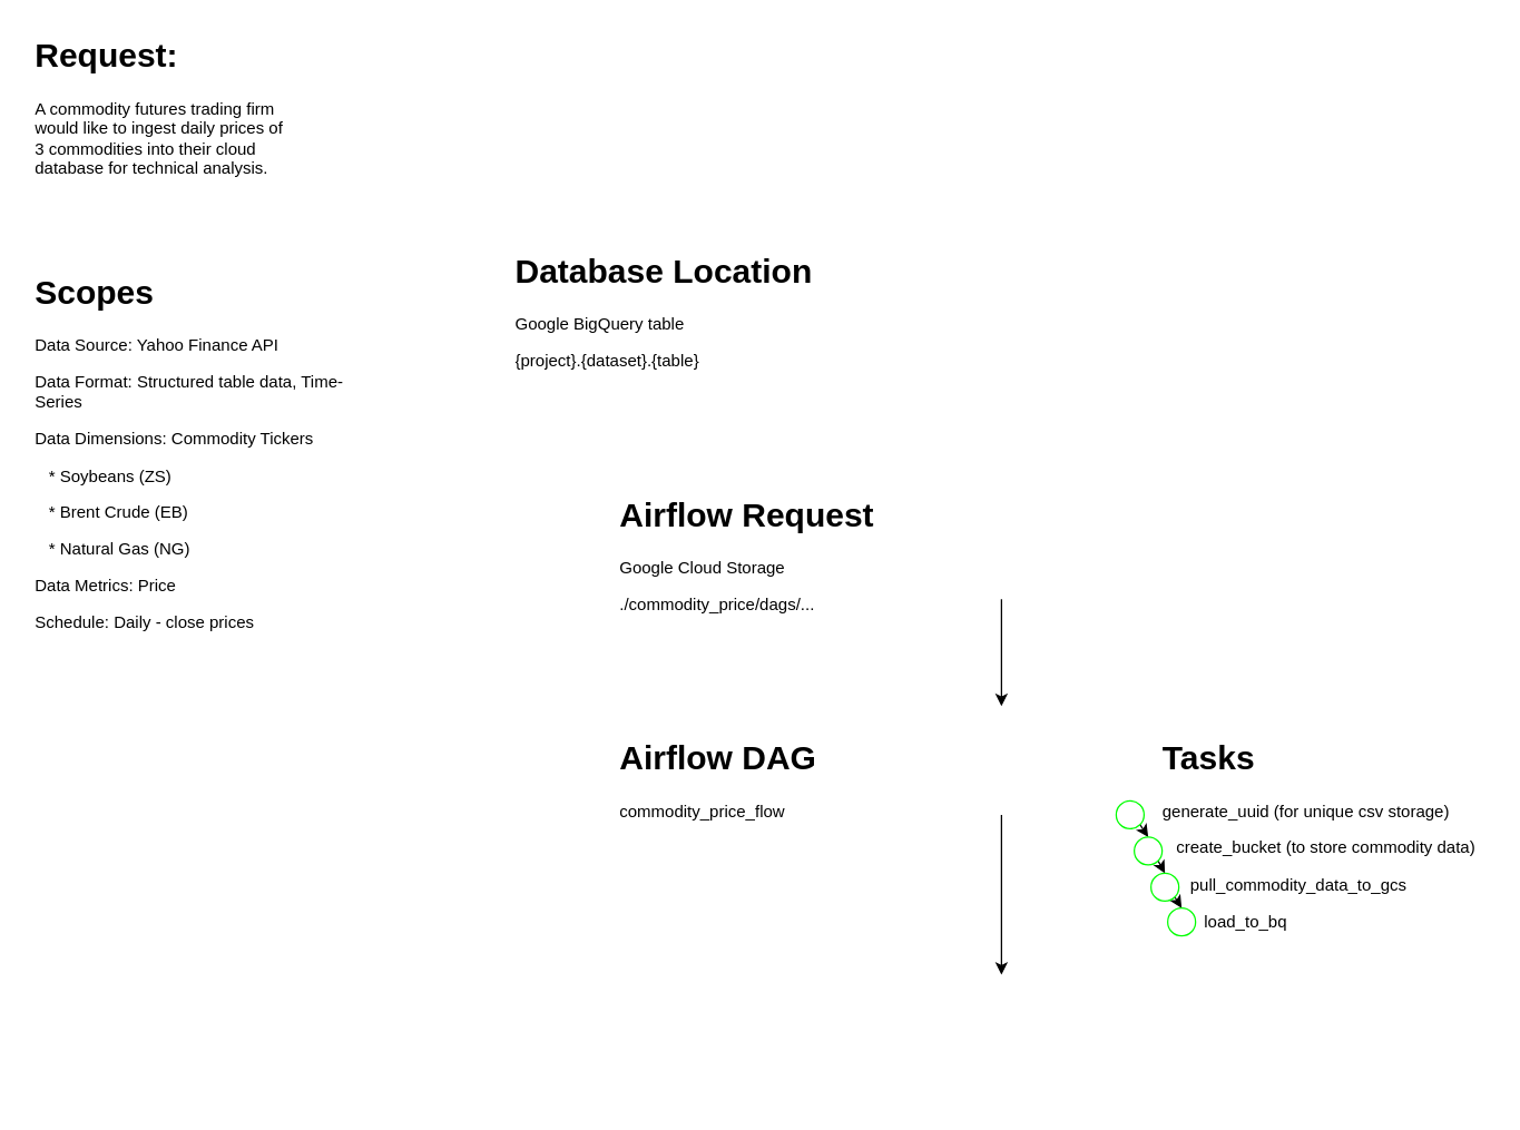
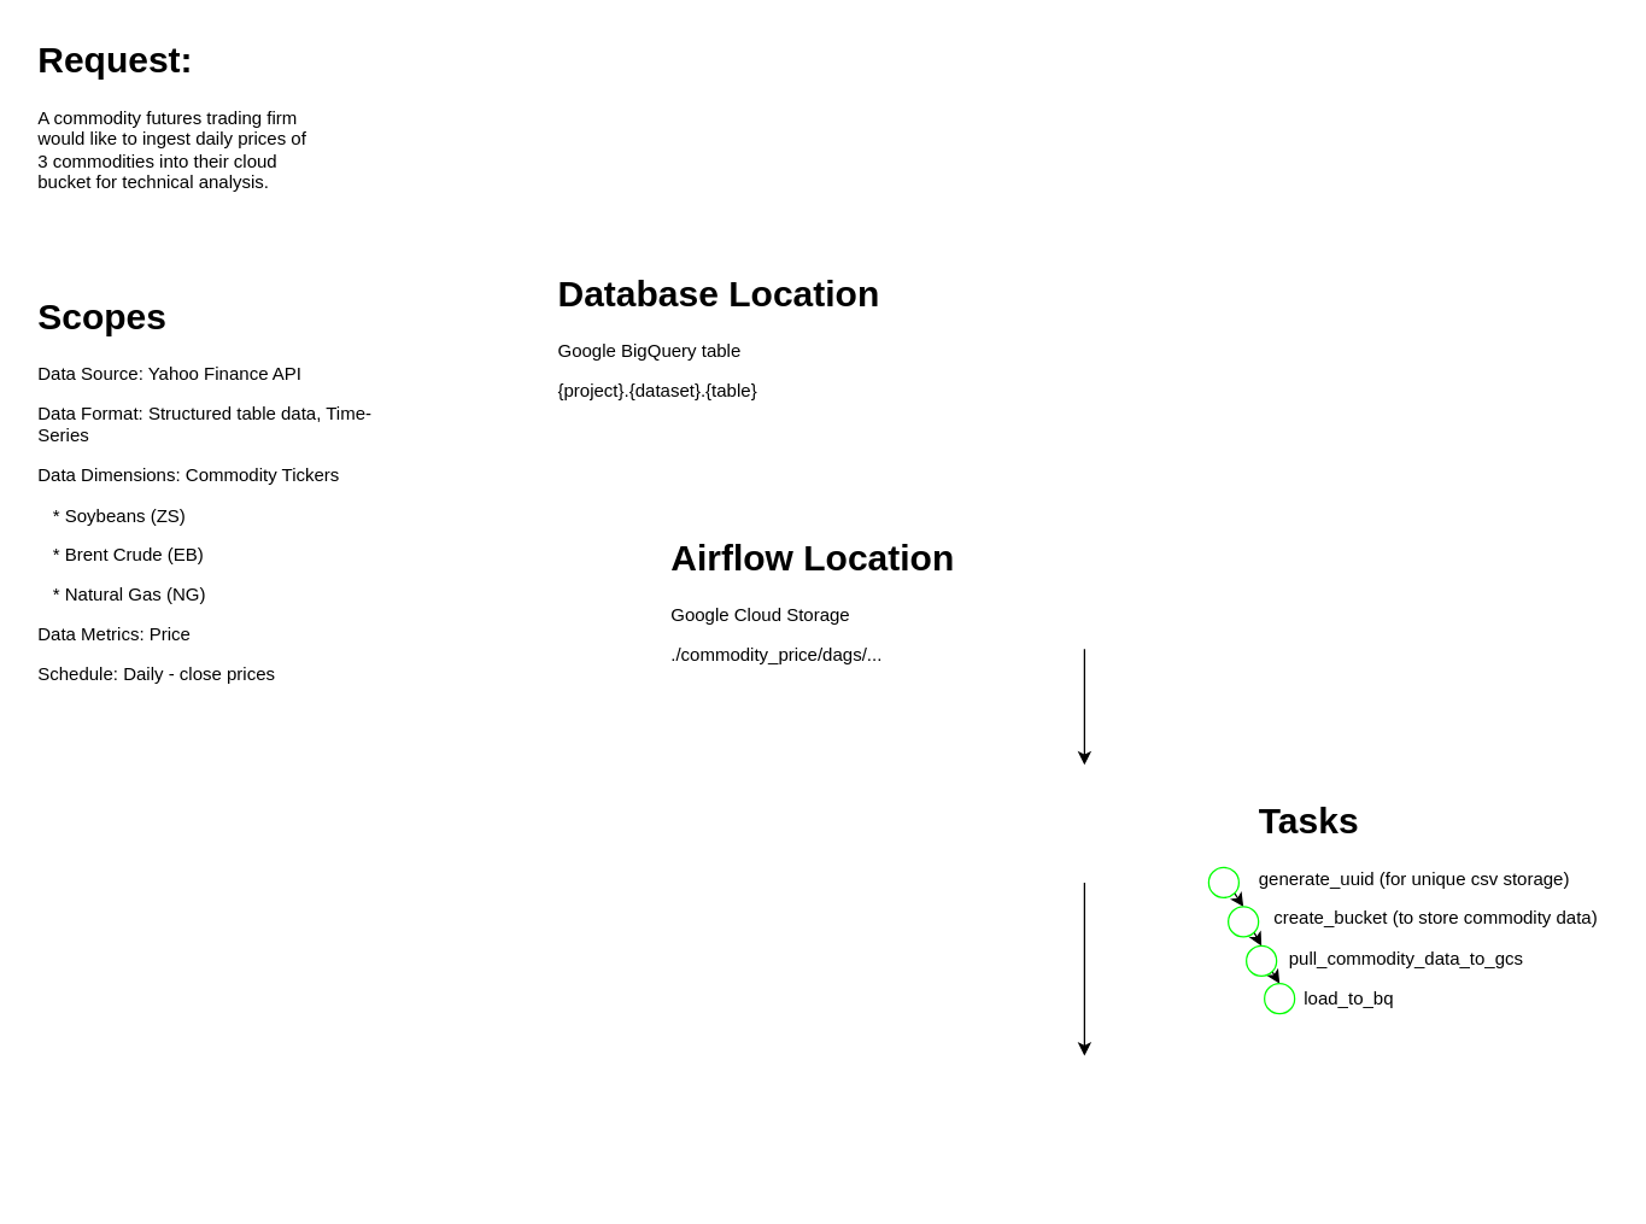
- <mxCell id="2" value="&lt;h1&gt;Request:&lt;/h1&gt;&lt;p&gt;A commodity futures trading firm would like to ingest daily prices of 3 commodities into their cloud database for technical analysis.&lt;/p&gt;" style="text;html=1;strokeColor=none;fillColor=none;spacing=5;spacingTop=-20;whiteSpace=wrap;overflow=hidden;rounded=0;" parent="1" vertex="1"><mxGeometry x="20" y="20" width="190" height="120" as="geometry" /></mxCell>
+ <mxCell id="2" value="&lt;h1&gt;Request:&lt;/h1&gt;&lt;p&gt;A commodity futures trading firm would like to ingest daily prices of 3 commodities into their cloud bucket for technical analysis.&lt;/p&gt;" style="text;html=1;strokeColor=none;fillColor=none;spacing=5;spacingTop=-20;whiteSpace=wrap;overflow=hidden;rounded=0;" parent="1" vertex="1"><mxGeometry x="20" y="20" width="190" height="120" as="geometry" /></mxCell>
- <mxCell id="11" value="&lt;h1&gt;Airflow Request&lt;/h1&gt;&lt;p&gt;Google Cloud Storage&lt;/p&gt;&lt;p&gt;./commodity_price/dags/...&lt;/p&gt;" style="text;html=1;strokeColor=none;fillColor=none;spacing=5;spacingTop=-20;whiteSpace=wrap;overflow=hidden;rounded=0;" parent="1" vertex="1"><mxGeometry x="440" y="350" width="220" height="120" as="geometry" /></mxCell>
+ <mxCell id="11" value="&lt;h1&gt;Airflow Location&lt;/h1&gt;&lt;p&gt;Google Cloud Storage&lt;/p&gt;&lt;p&gt;./commodity_price/dags/...&lt;/p&gt;" style="text;html=1;strokeColor=none;fillColor=none;spacing=5;spacingTop=-20;whiteSpace=wrap;overflow=hidden;rounded=0;" parent="1" vertex="1"><mxGeometry x="440" y="350" width="220" height="120" as="geometry" /></mxCell>
- <mxCell id="9" value="&lt;h1&gt;Airflow DAG&lt;/h1&gt;&lt;p&gt;commodity_price_flow&lt;/p&gt;" style="text;html=1;strokeColor=none;fillColor=none;spacing=5;spacingTop=-20;whiteSpace=wrap;overflow=hidden;rounded=0;" parent="1" vertex="1"><mxGeometry x="440" y="525" width="190" height="120" as="geometry" /></mxCell>
